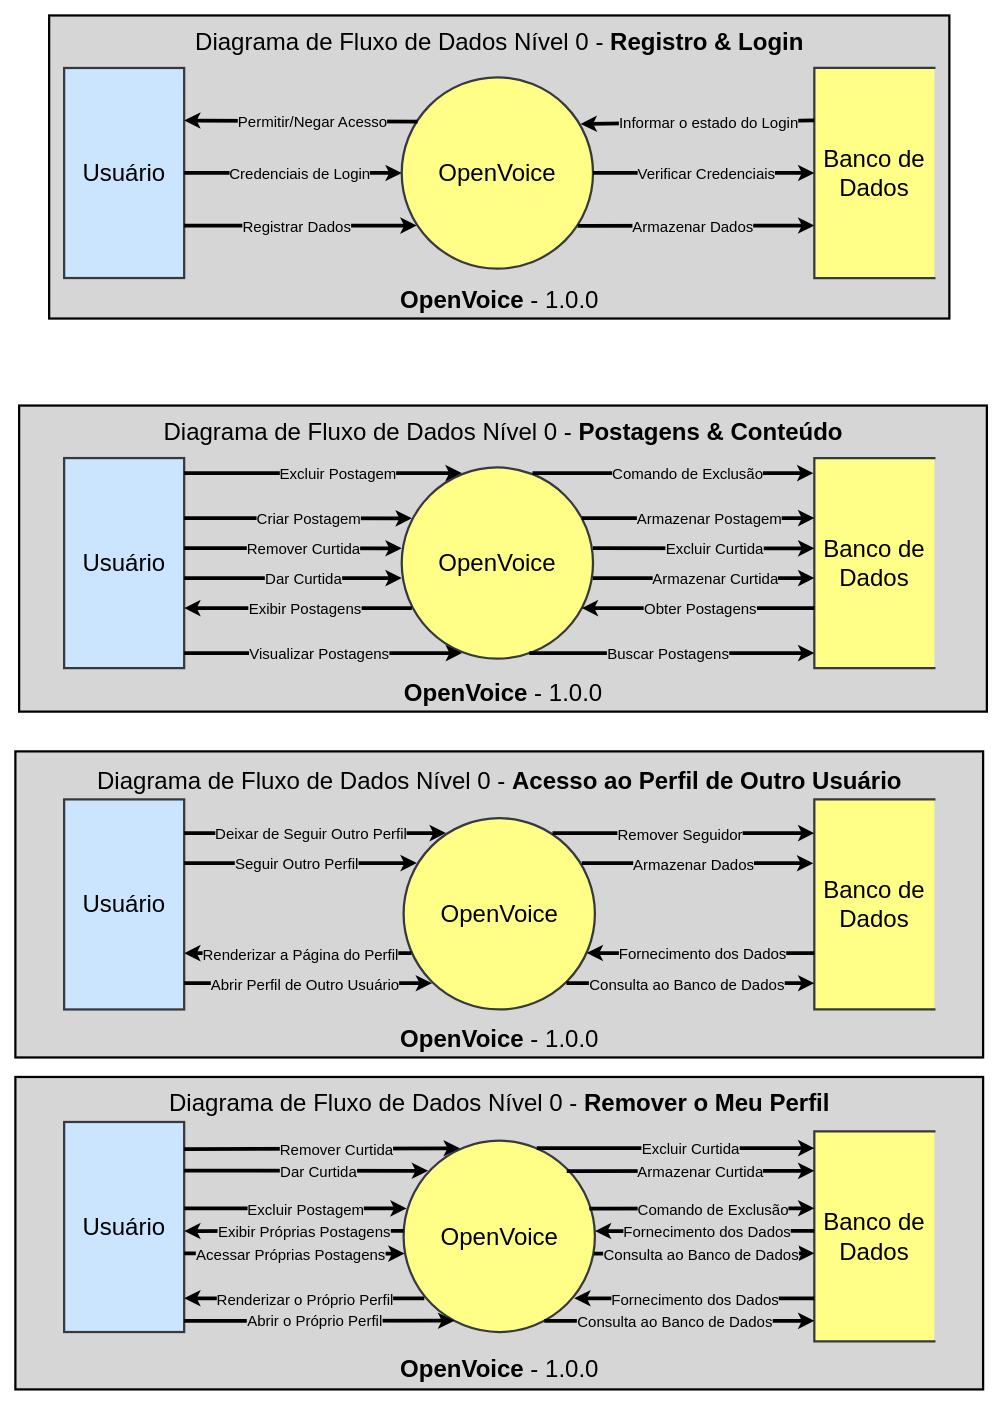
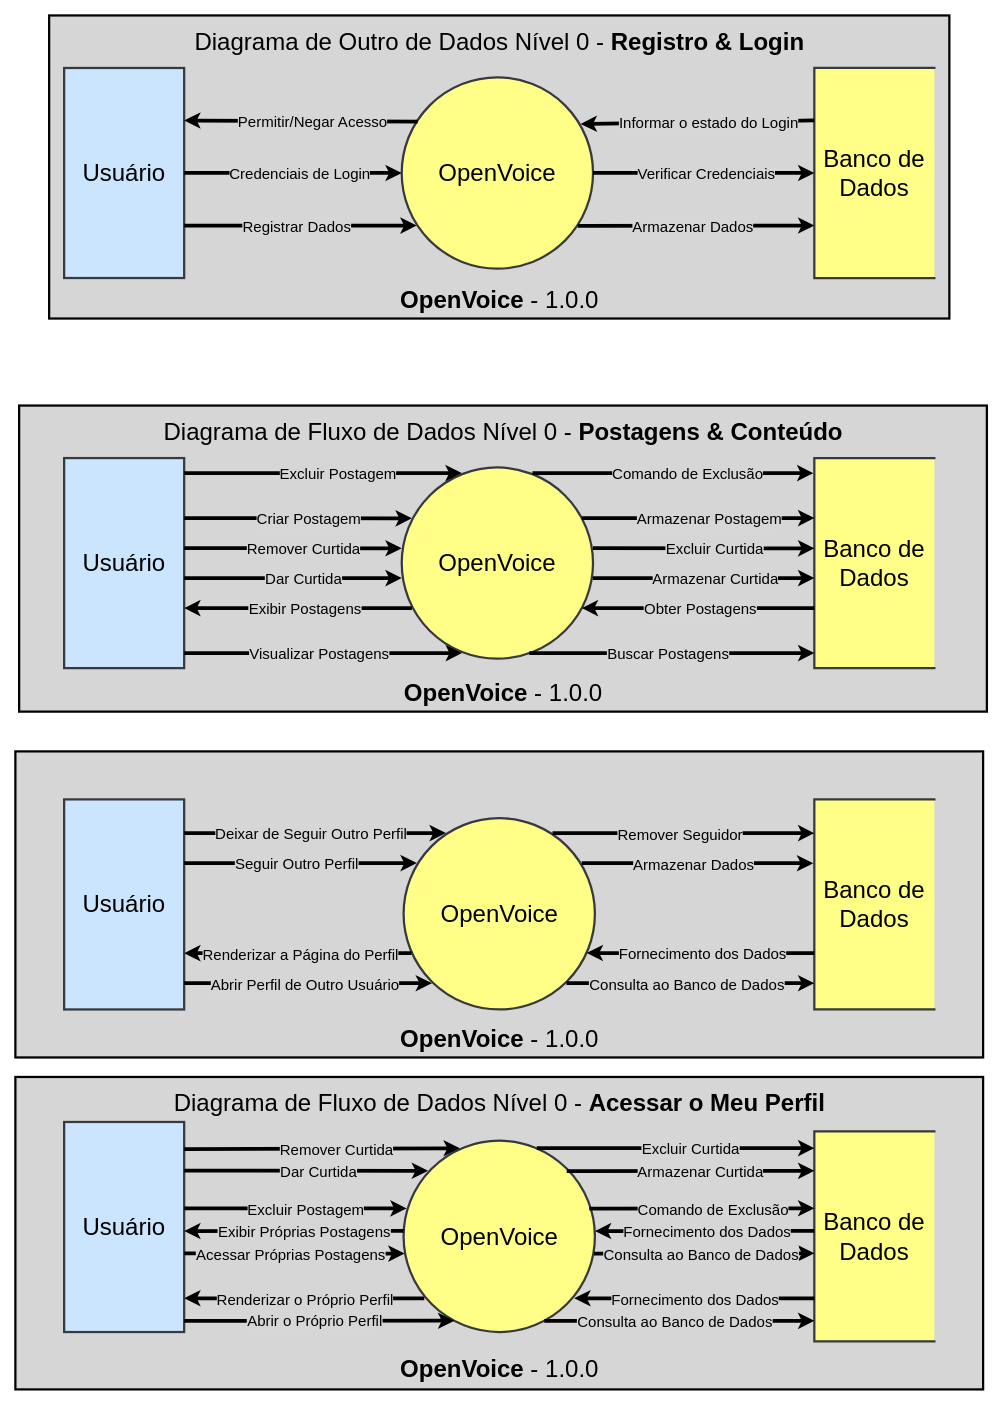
- <mxCell id="19" value="&lt;font style=&quot;font-size: 32px;&quot;&gt;Diagrama de Fluxo de Dados Nível 0 - &lt;b&gt;Registro &amp;amp; Login&lt;/b&gt;&lt;br&gt;&lt;/font&gt;" style="text;html=1;align=center;verticalAlign=middle;resizable=0;points=[];autosize=1;strokeColor=none;fillColor=none;" parent="2" vertex="1"><mxGeometry x="185" y="10" width="830" height="50" as="geometry" /></mxCell>
+ <mxCell id="19" value="&lt;font style=&quot;font-size: 32px;&quot;&gt;Diagrama de Outro de Dados Nível 0 - &lt;b&gt;Registro &amp;amp; Login&lt;/b&gt;&lt;br&gt;&lt;/font&gt;" style="text;html=1;align=center;verticalAlign=middle;resizable=0;points=[];autosize=1;strokeColor=none;fillColor=none;" parent="2" vertex="1"><mxGeometry x="185" y="10" width="830" height="50" as="geometry" /></mxCell>
- <mxCell id="75" value="&lt;font style=&quot;font-size: 32px;&quot;&gt;Diagrama de Fluxo de Dados Nível 0 - &lt;b&gt;Acesso ao Perfil de Outro Usuário&lt;br&gt;&lt;/b&gt;&lt;/font&gt;" style="text;html=1;align=center;verticalAlign=middle;resizable=0;points=[];autosize=1;strokeColor=none;fillColor=none;" parent="1" vertex="1"><mxGeometry x="120" y="1015" width="1090" height="50" as="geometry" /></mxCell>
- <mxCell id="110" value="&lt;font style=&quot;font-size: 32px;&quot;&gt;Diagrama de Fluxo de Dados Nível 0 - &lt;b&gt;Remover o Meu Perfil&lt;br&gt;&lt;/b&gt;&lt;/font&gt;" style="text;html=1;align=center;verticalAlign=middle;resizable=0;points=[];autosize=1;strokeColor=none;fillColor=none;" parent="76" vertex="1"><mxGeometry x="135" y="-50" width="890" height="50" as="geometry" /></mxCell>
+ <mxCell id="110" value="&lt;font style=&quot;font-size: 32px;&quot;&gt;Diagrama de Fluxo de Dados Nível 0 - &lt;b&gt;Acessar o Meu Perfil&lt;br&gt;&lt;/b&gt;&lt;/font&gt;" style="text;html=1;align=center;verticalAlign=middle;resizable=0;points=[];autosize=1;strokeColor=none;fillColor=none;" parent="76" vertex="1"><mxGeometry x="135" y="-50" width="890" height="50" as="geometry" /></mxCell>
